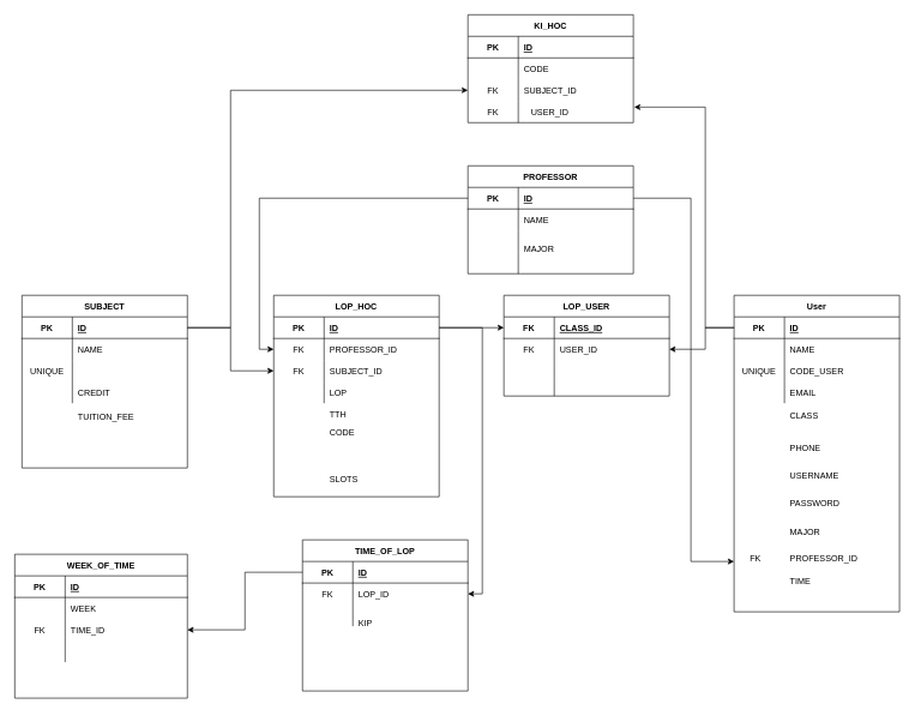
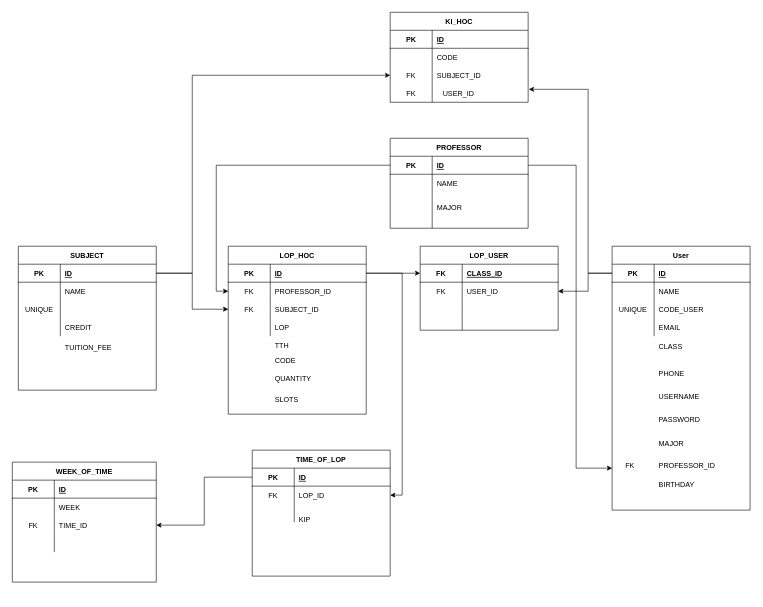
+ <mxCell id="54" value="QUANTITY" style="shape=partialRectangle;connectable=0;fillColor=none;top=0;left=0;bottom=0;right=0;align=left;spacingLeft=6;overflow=hidden;" vertex="1" parent="35"><mxGeometry x="70" y="205" width="160" height="30" as="geometry" /></mxCell>
- <mxCell id="122" value="TIME" style="shape=partialRectangle;connectable=0;fillColor=none;top=0;left=0;bottom=0;right=0;align=left;spacingLeft=6;overflow=hidden;" vertex="1" parent="103"><mxGeometry x="70" y="379.995" width="160" height="33.75" as="geometry" /></mxCell>
+ <mxCell id="122" value="BIRTHDAY" style="shape=partialRectangle;connectable=0;fillColor=none;top=0;left=0;bottom=0;right=0;align=left;spacingLeft=6;overflow=hidden;" vertex="1" parent="103"><mxGeometry x="70" y="379.995" width="160" height="33.75" as="geometry" /></mxCell>
